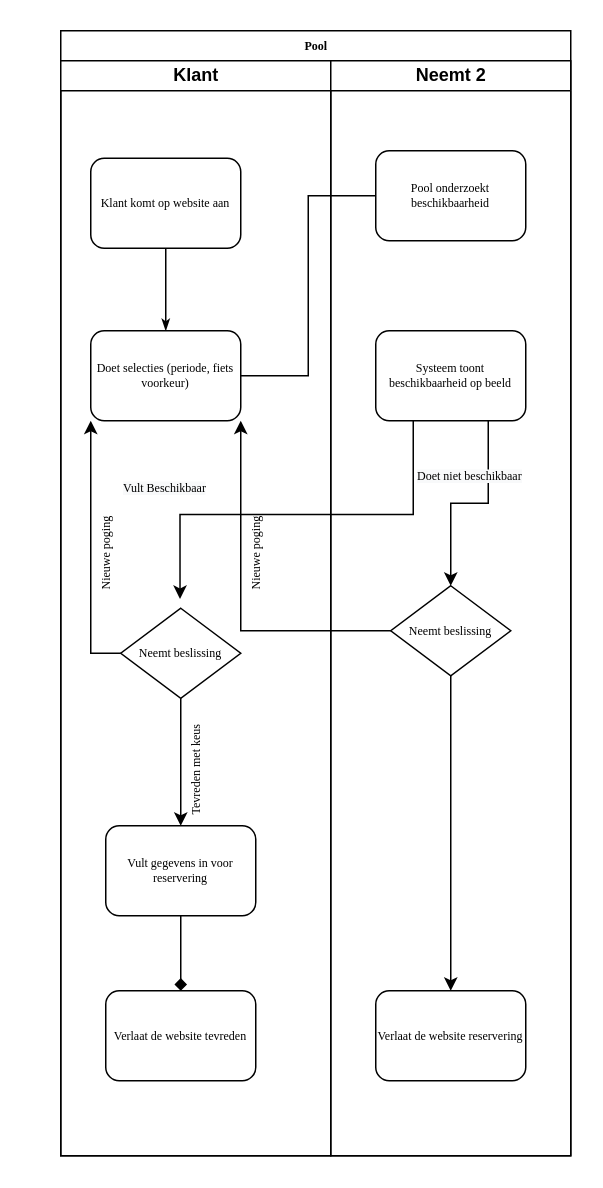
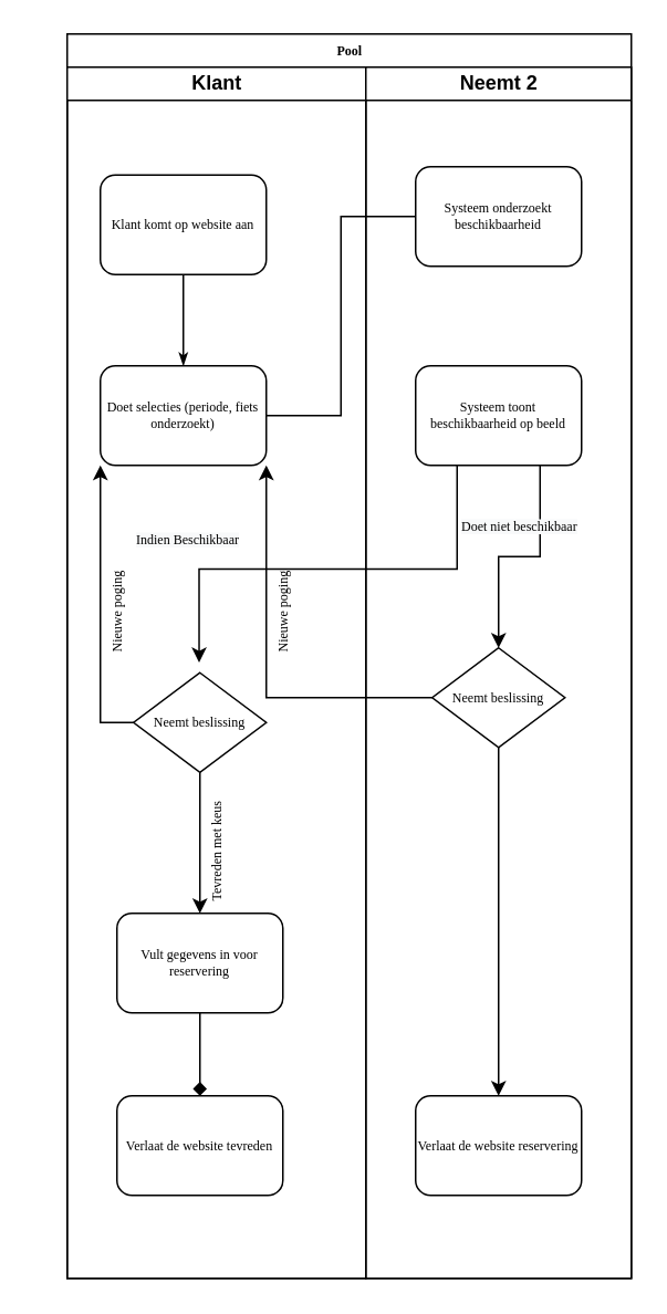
- <mxCell id="18" value="Pool onderzoekt beschikbaarheid" style="rounded=1;whiteSpace=wrap;html=1;shadow=0;labelBackgroundColor=none;strokeWidth=1;fontFamily=Verdana;fontSize=8;align=center;" parent="17" vertex="1"><mxGeometry x="30" y="60" width="100" height="60" as="geometry" /></mxCell>
+ <mxCell id="18" value="Systeem onderzoekt beschikbaarheid" style="rounded=1;whiteSpace=wrap;html=1;shadow=0;labelBackgroundColor=none;strokeWidth=1;fontFamily=Verdana;fontSize=8;align=center;" parent="17" vertex="1"><mxGeometry x="30" y="60" width="100" height="60" as="geometry" /></mxCell>
- <mxCell id="7" value="Doet selecties (periode, fiets voorkeur)" style="rounded=1;whiteSpace=wrap;html=1;shadow=0;labelBackgroundColor=none;strokeWidth=1;fontFamily=Verdana;fontSize=8;align=center;" parent="3" vertex="1"><mxGeometry x="20" y="180" width="100" height="60" as="geometry" /></mxCell>
+ <mxCell id="7" value="Doet selecties (periode, fiets onderzoekt)" style="rounded=1;whiteSpace=wrap;html=1;shadow=0;labelBackgroundColor=none;strokeWidth=1;fontFamily=Verdana;fontSize=8;align=center;" parent="3" vertex="1"><mxGeometry x="20" y="180" width="100" height="60" as="geometry" /></mxCell>
- <mxCell id="14" value="&lt;span style=&quot;color: rgb(0, 0, 0); font-family: verdana; font-size: 8px; font-style: normal; font-weight: 400; letter-spacing: normal; text-align: center; text-indent: 0px; text-transform: none; word-spacing: 0px; background-color: rgb(248, 249, 250); display: inline; float: none;&quot;&gt;Vult Beschikbaar&lt;/span&gt;" style="text;whiteSpace=wrap;html=1;" vertex="1" parent="3"><mxGeometry x="40" y="270" width="100" height="30" as="geometry" /></mxCell>
+ <mxCell id="14" value="&lt;span style=&quot;color: rgb(0, 0, 0); font-family: verdana; font-size: 8px; font-style: normal; font-weight: 400; letter-spacing: normal; text-align: center; text-indent: 0px; text-transform: none; word-spacing: 0px; background-color: rgb(248, 249, 250); display: inline; float: none;&quot;&gt;Indien Beschikbaar&lt;/span&gt;" style="text;whiteSpace=wrap;html=1;" vertex="1" parent="3"><mxGeometry x="40" y="270" width="100" height="30" as="geometry" /></mxCell>
